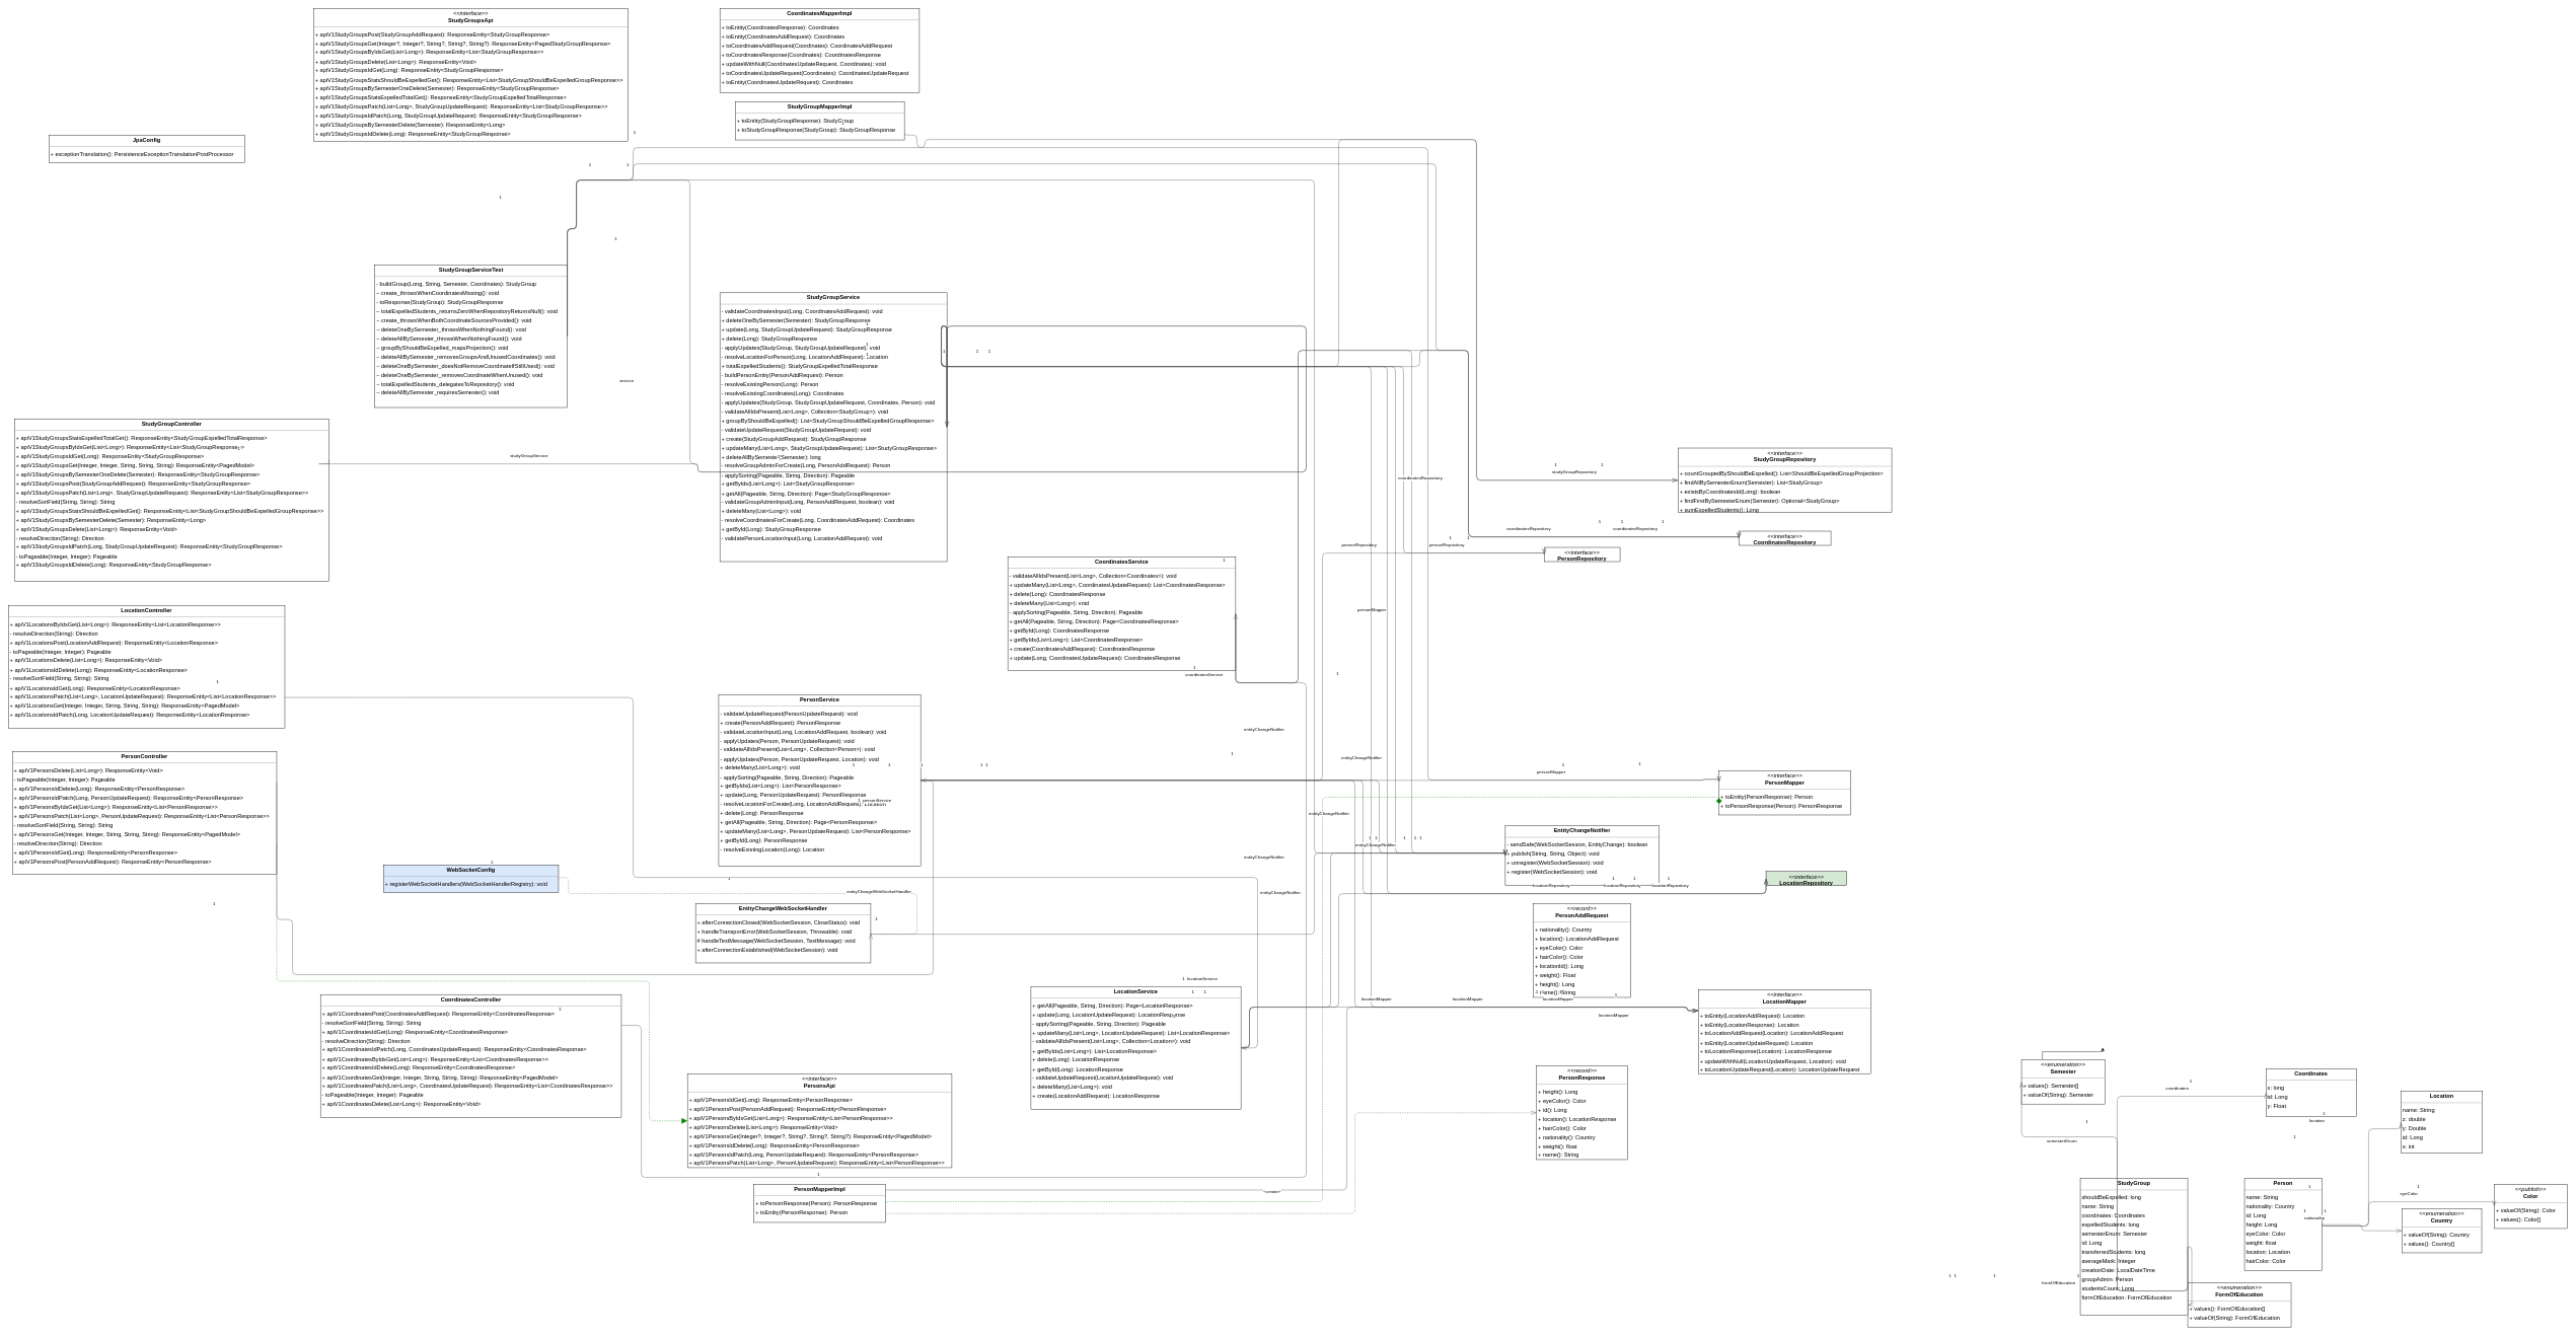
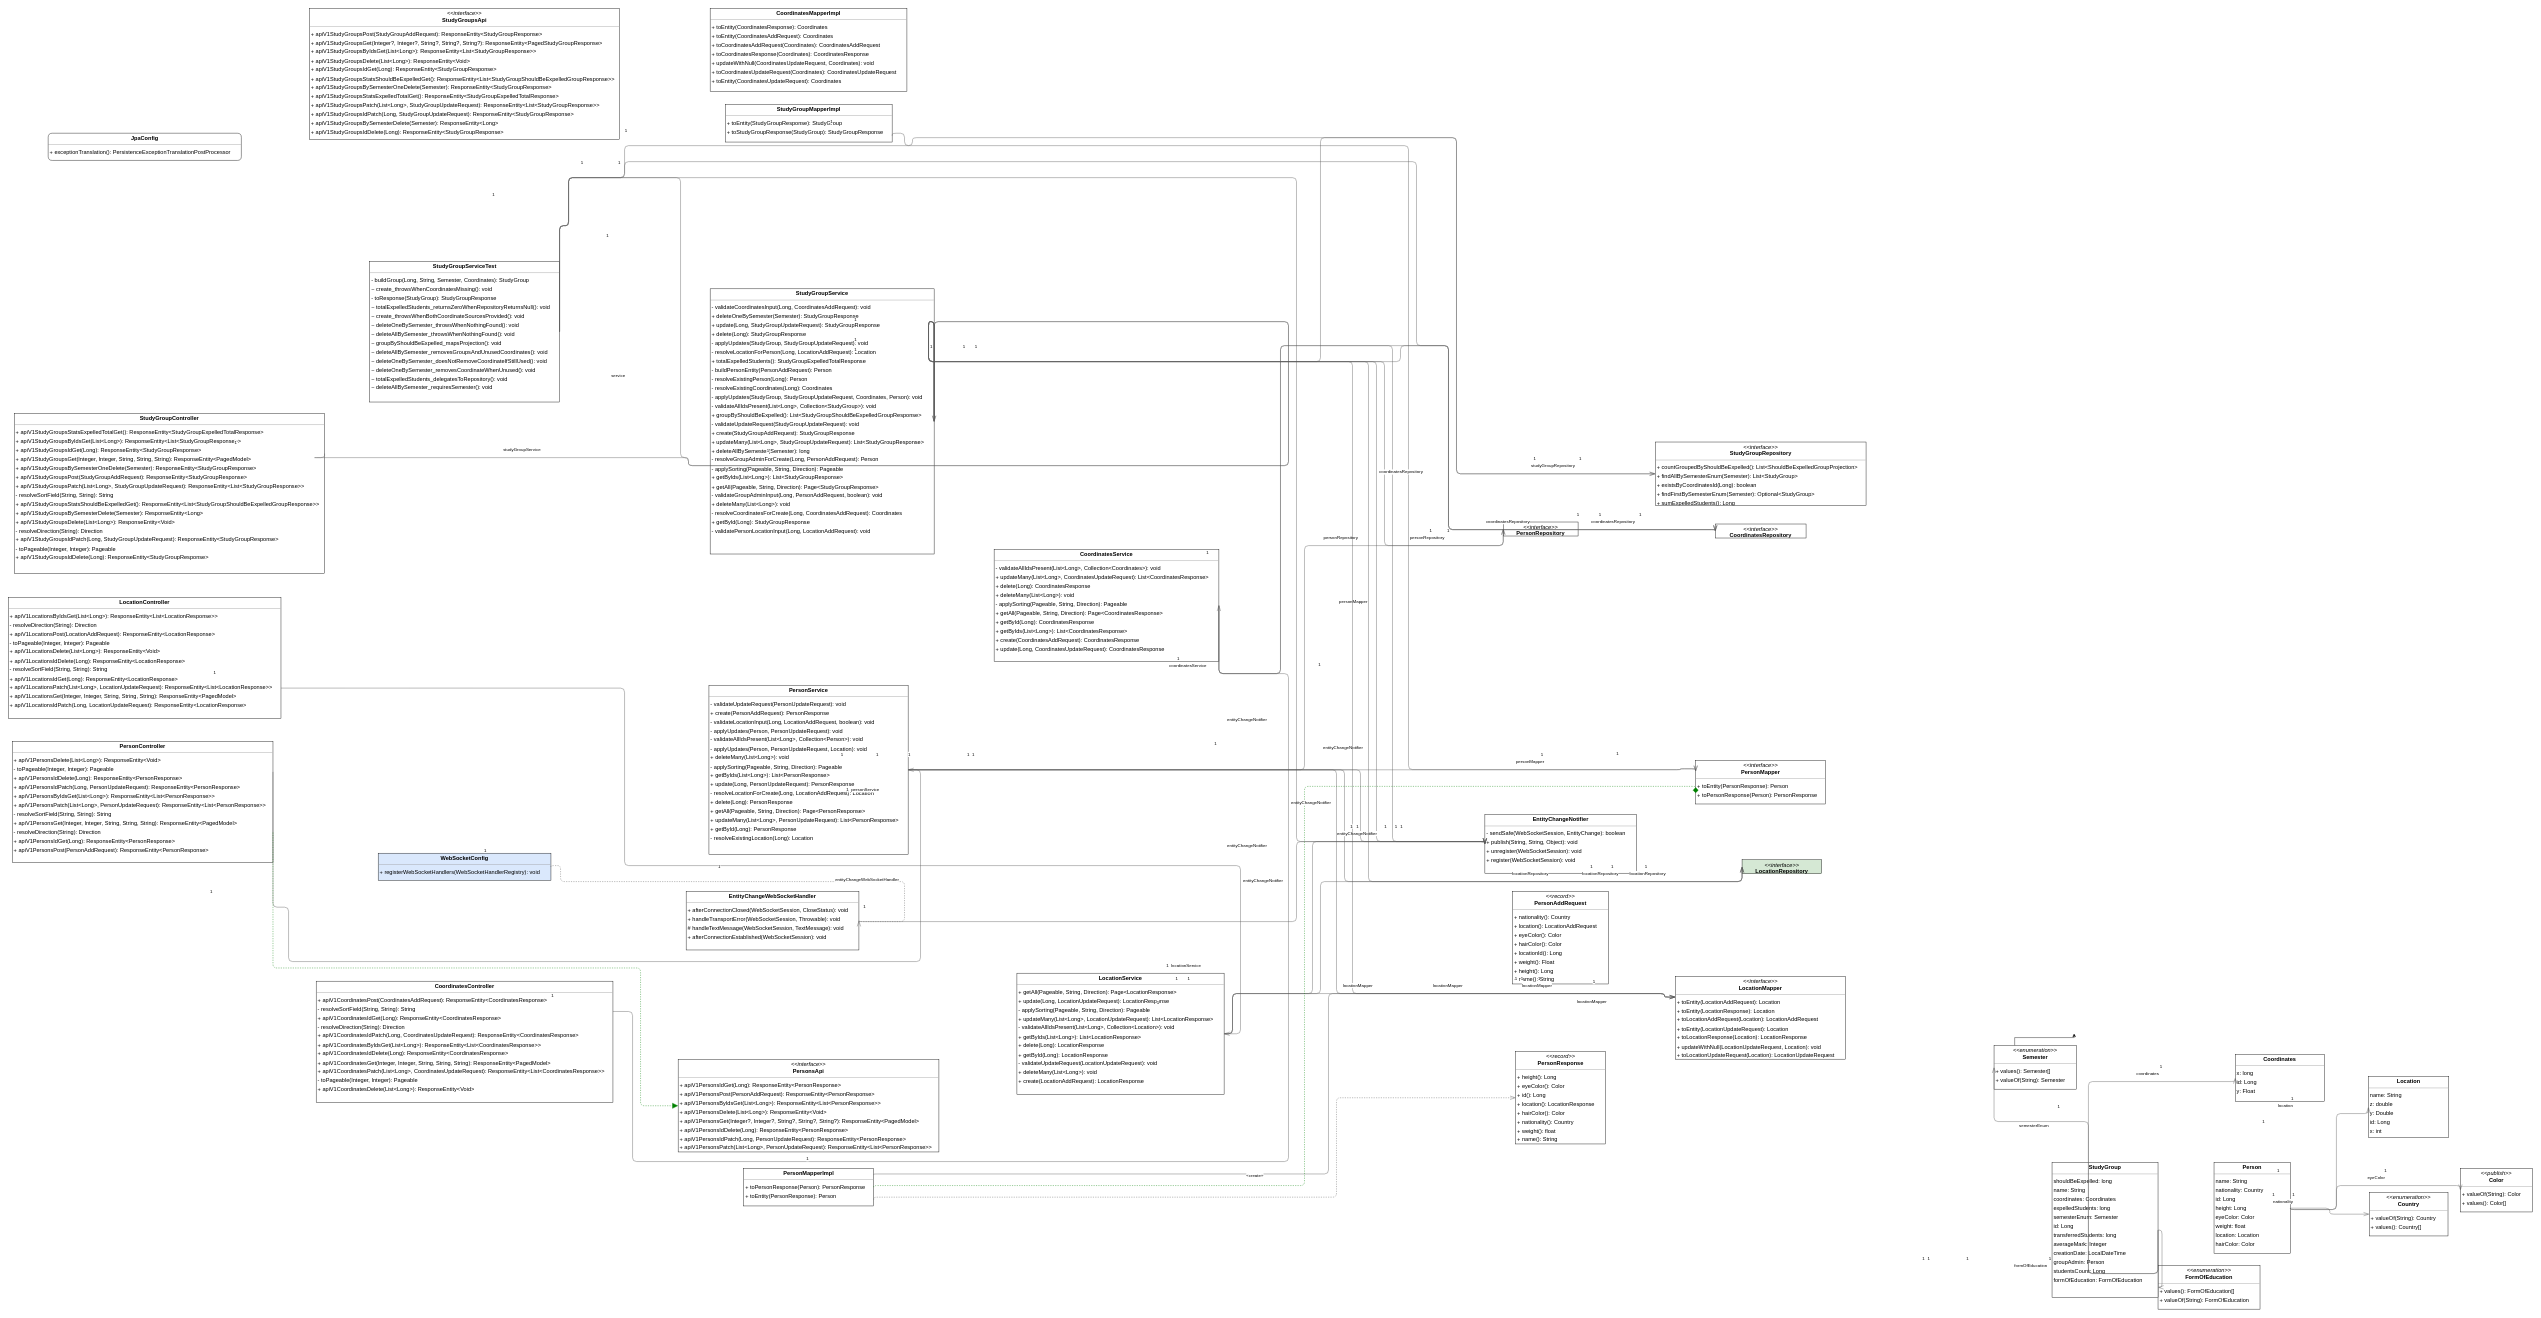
- <mxCell id="31" value="&lt;p style=&quot;margin:0px;margin-top:4px;text-align:center;&quot;&gt;&lt;b&gt;StudyGroupMapperImpl&lt;/b&gt;&lt;/p&gt;&lt;hr size=&quot;1&quot;/&gt;&lt;p style=&quot;margin:0 0 0 4px;line-height:1.6;&quot;&gt;+ toEntity(StudyGroupResponse): StudyGroup&lt;br/&gt;+ toStudyGroupResponse(StudyGroup): StudyGroupResponse&lt;/p&gt;" style="verticalAlign=top;align=left;overflow=fill;fontSize=14;fontFamily=Helvetica;html=1;rounded=0;shadow=0;comic=0;labelBackgroundColor=none;strokeWidth=1;" parent="1" vertex="1"><mxGeometry x="1813" y="250" width="417" height="94" as="geometry" /></mxCell>
+ <mxCell id="31" value="&lt;p style=&quot;margin:0px;margin-top:4px;text-align:center;&quot;&gt;&lt;b&gt;StudyGroupMapperImpl&lt;/b&gt;&lt;/p&gt;&lt;hr size=&quot;1&quot;/&gt;&lt;p style=&quot;margin:0 0 0 4px;line-height:1.6;&quot;&gt;+ toEntity(StudyGroupResponse): StudyGroup&lt;br/&gt;+ toStudyGroupResponse(StudyGroup): StudyGroupResponse&lt;/p&gt;" style="verticalAlign=top;align=left;overflow=fill;fontSize=14;fontFamily=Helvetica;html=1;rounded=0;shadow=0;comic=0;labelBackgroundColor=none;strokeWidth=1;" parent="1" vertex="1"><mxGeometry x="1813" y="260" width="417" height="94" as="geometry" /></mxCell>
- <mxCell id="12" value="&lt;p style=&quot;margin:0px;margin-top:4px;text-align:center;&quot;&gt;&lt;b&gt;JpaConfig&lt;/b&gt;&lt;/p&gt;&lt;hr size=&quot;1&quot;/&gt;&lt;p style=&quot;margin:0 0 0 4px;line-height:1.6;&quot;&gt;+ exceptionTranslation(): PersistenceExceptionTranslationPostProcessor&lt;/p&gt;" style="verticalAlign=top;align=left;overflow=fill;fontSize=14;fontFamily=Helvetica;html=1;rounded=0;shadow=0;comic=0;labelBackgroundColor=none;strokeWidth=1;" parent="1" vertex="1"><mxGeometry x="120" y="332" width="483" height="68" as="geometry" /></mxCell>
+ <mxCell id="12" value="&lt;p style=&quot;margin:0px;margin-top:4px;text-align:center;&quot;&gt;&lt;b&gt;JpaConfig&lt;/b&gt;&lt;/p&gt;&lt;hr size=&quot;1&quot;/&gt;&lt;p style=&quot;margin:0 0 0 4px;line-height:1.6;&quot;&gt;+ exceptionTranslation(): PersistenceExceptionTranslationPostProcessor&lt;/p&gt;" style="verticalAlign=top;align=left;overflow=fill;fontSize=14;fontFamily=Helvetica;html=1;shadow=0;comic=0;labelBackgroundColor=none;strokeWidth=1;rounded=1;" parent="1" vertex="1"><mxGeometry x="120" y="332" width="483" height="68" as="geometry" /></mxCell>
- <mxCell id="23" value="&lt;p style=&quot;margin:0px;margin-top:4px;text-align:center;&quot;&gt;&lt;i&gt;&amp;lt;&amp;lt;interface&amp;gt;&amp;gt;&lt;/i&gt;&lt;br/&gt;&lt;b&gt;PersonRepository&lt;/b&gt;&lt;/p&gt;&lt;hr size=&quot;1&quot;/&gt;" style="verticalAlign=top;align=left;overflow=fill;fontSize=14;fontFamily=Helvetica;html=1;rounded=0;shadow=0;comic=0;labelBackgroundColor=none;strokeWidth=1;" parent="1" vertex="1"><mxGeometry x="3808" y="1349" width="187" height="35" as="geometry" /></mxCell>
+ <mxCell id="23" value="&lt;p style=&quot;margin:0px;margin-top:4px;text-align:center;&quot;&gt;&lt;i&gt;&amp;lt;&amp;lt;interface&amp;gt;&amp;gt;&lt;/i&gt;&lt;br/&gt;&lt;b&gt;PersonRepository&lt;/b&gt;&lt;/p&gt;&lt;hr size=&quot;1&quot;/&gt;" style="verticalAlign=top;align=left;overflow=fill;fontSize=14;fontFamily=Helvetica;html=1;rounded=0;shadow=0;comic=0;labelBackgroundColor=none;strokeWidth=1;" parent="1" vertex="1"><mxGeometry x="3758" y="1304" width="187" height="35" as="geometry" /></mxCell>
